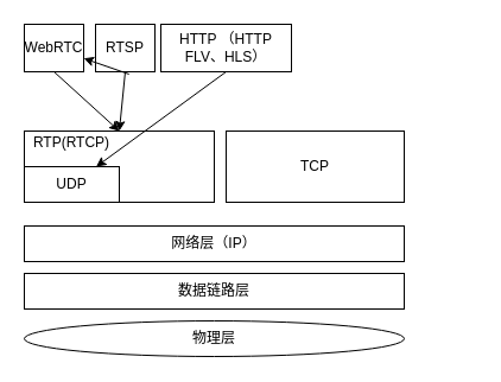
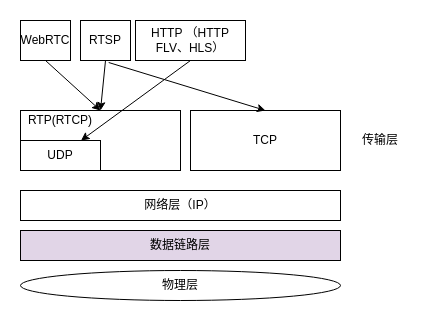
- <mxCell id="13" value="" style="endArrow=classic;html=1;exitX=0.564;exitY=1.05;exitDx=0;exitDy=0;exitPerimeter=0;" parent="1" source="9" target="15" edge="1"><mxGeometry width="50" height="50" relative="1" as="geometry"><mxPoint x="-40" y="140" as="sourcePoint" /><mxPoint x="10" y="90" as="targetPoint" /></mxGeometry></mxCell>
+ <mxCell id="13" value="" style="endArrow=classic;html=1;exitX=0.564;exitY=1.05;exitDx=0;exitDy=0;exitPerimeter=0;entryX=0.5;entryY=0;entryDx=0;entryDy=0;" parent="1" source="9" target="6" edge="1"><mxGeometry width="50" height="50" relative="1" as="geometry"><mxPoint x="-40" y="140" as="sourcePoint" /><mxPoint x="10" y="90" as="targetPoint" /></mxGeometry></mxCell>
+ <mxCell id="10" value="传输层&lt;br&gt;" style="text;html=1;strokeColor=none;fillColor=none;align=center;verticalAlign=middle;whiteSpace=wrap;rounded=0;" parent="1" vertex="1"><mxGeometry x="360" y="130" width="40" height="20" as="geometry" /></mxCell>
- <mxCell id="3" value="数据链路层" style="rounded=0;whiteSpace=wrap;html=1;" parent="1" vertex="1"><mxGeometry x="20" y="230" width="320" height="30" as="geometry" /></mxCell>
+ <mxCell id="3" value="数据链路层" style="rounded=0;whiteSpace=wrap;html=1;fillColor=#e1d5e7;" parent="1" vertex="1"><mxGeometry x="20" y="230" width="320" height="30" as="geometry" /></mxCell>
